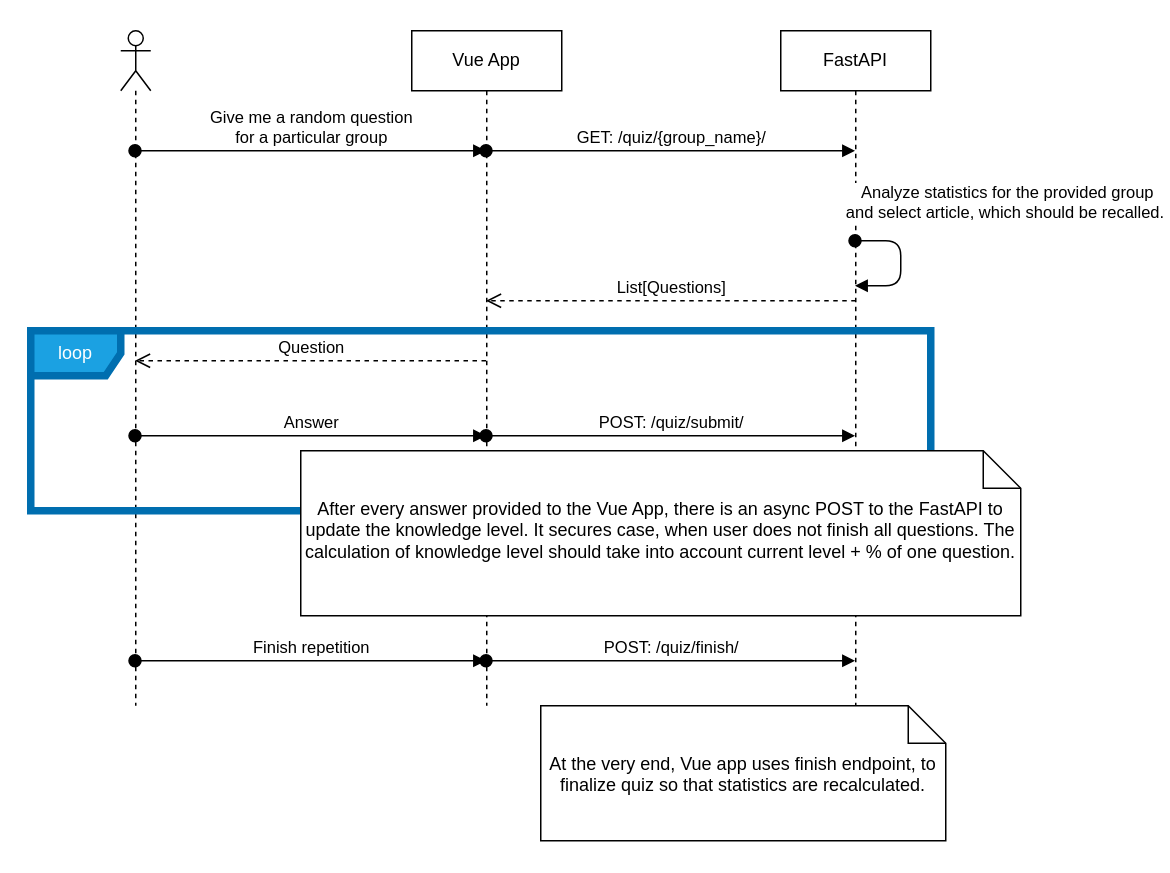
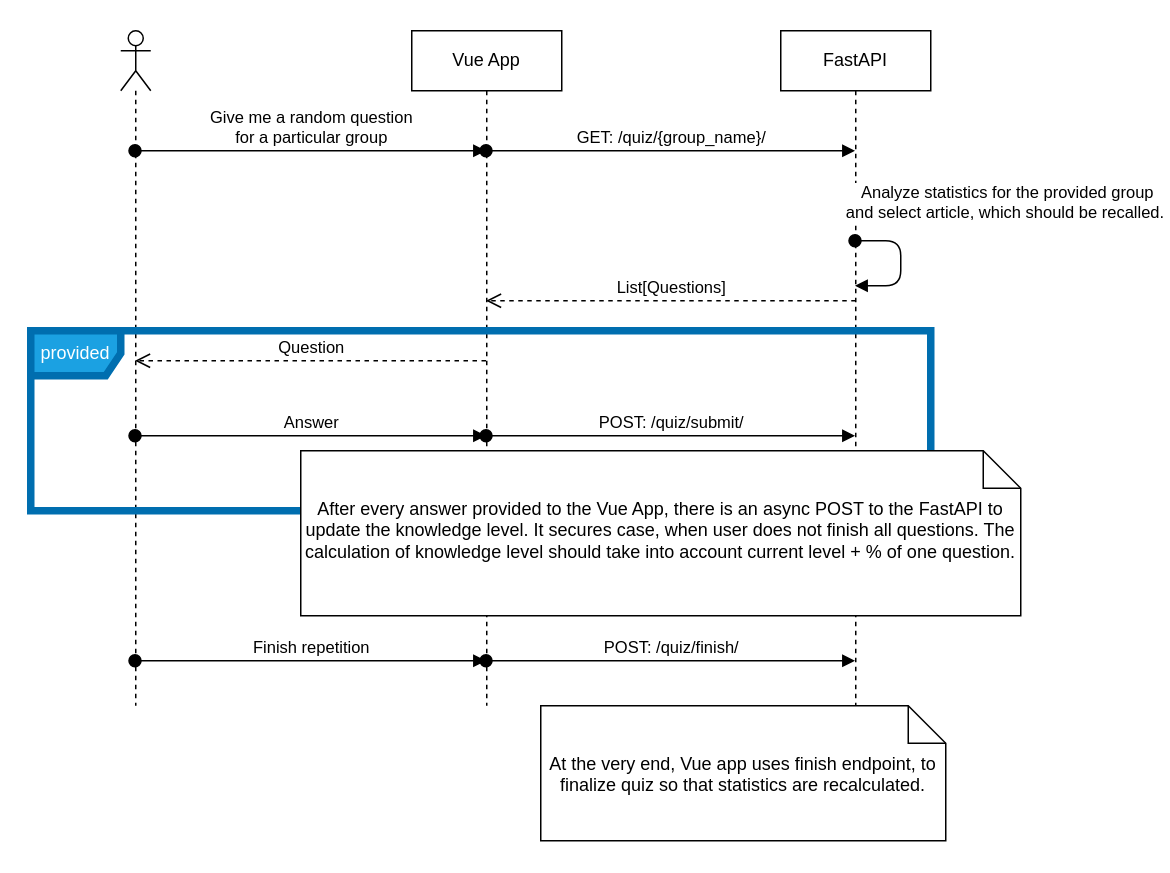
- <mxCell id="10" value="loop" style="shape=umlFrame;whiteSpace=wrap;html=1;fillColor=#1ba1e2;strokeColor=#006EAF;fontColor=#ffffff;strokeWidth=5;" parent="1" vertex="1"><mxGeometry x="20" y="220" width="600" height="120" as="geometry" /></mxCell>
+ <mxCell id="10" value="provided" style="shape=umlFrame;whiteSpace=wrap;html=1;fillColor=#1ba1e2;strokeColor=#006EAF;fontColor=#ffffff;strokeWidth=5;" parent="1" vertex="1"><mxGeometry x="20" y="220" width="600" height="120" as="geometry" /></mxCell>
